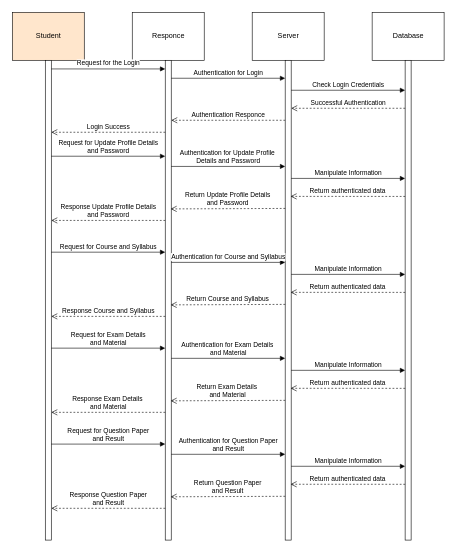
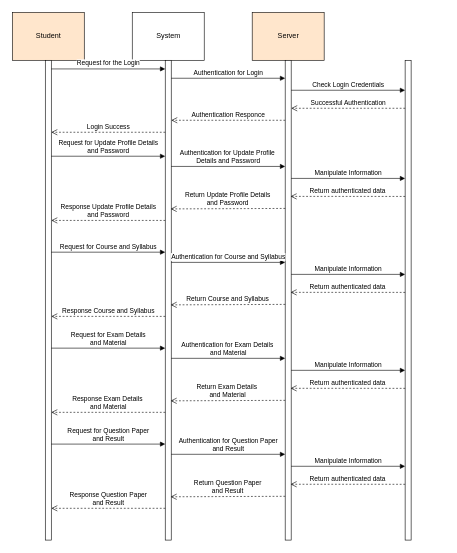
- <mxCell id="2" value="Responce" style="html=1;strokeColor=#000000;" vertex="1" parent="1"><mxGeometry x="220" y="20" width="120" height="80" as="geometry" /></mxCell>
+ <mxCell id="2" value="System" style="html=1;strokeColor=#000000;" vertex="1" parent="1"><mxGeometry x="220" y="20" width="120" height="80" as="geometry" /></mxCell>
- <mxCell id="4" value="Server" style="html=1;strokeColor=#000000;" vertex="1" parent="1"><mxGeometry x="420" y="20" width="120" height="80" as="geometry" /></mxCell>
+ <mxCell id="4" value="Server" style="html=1;strokeColor=#000000;fillColor=#ffe6cc;" vertex="1" parent="1"><mxGeometry x="420" y="20" width="120" height="80" as="geometry" /></mxCell>
- <mxCell id="5" value="Database" style="html=1;strokeColor=#000000;" vertex="1" parent="1"><mxGeometry x="620" y="20" width="120" height="80" as="geometry" /></mxCell>
